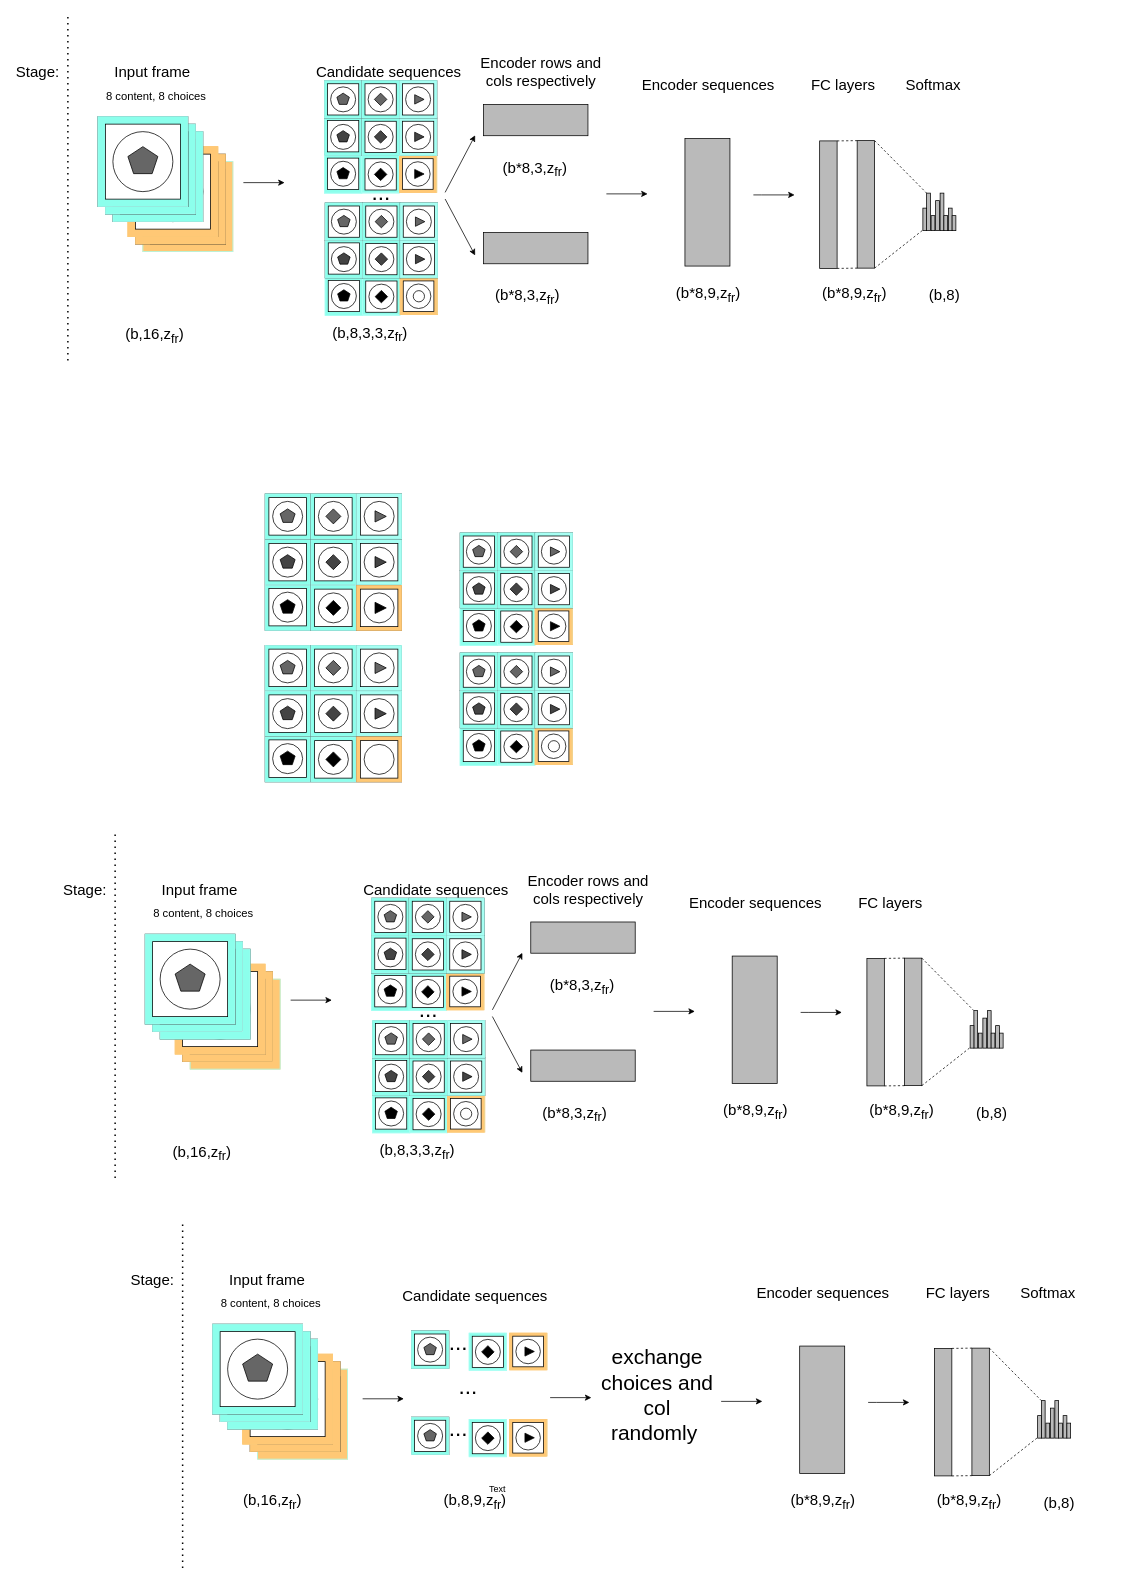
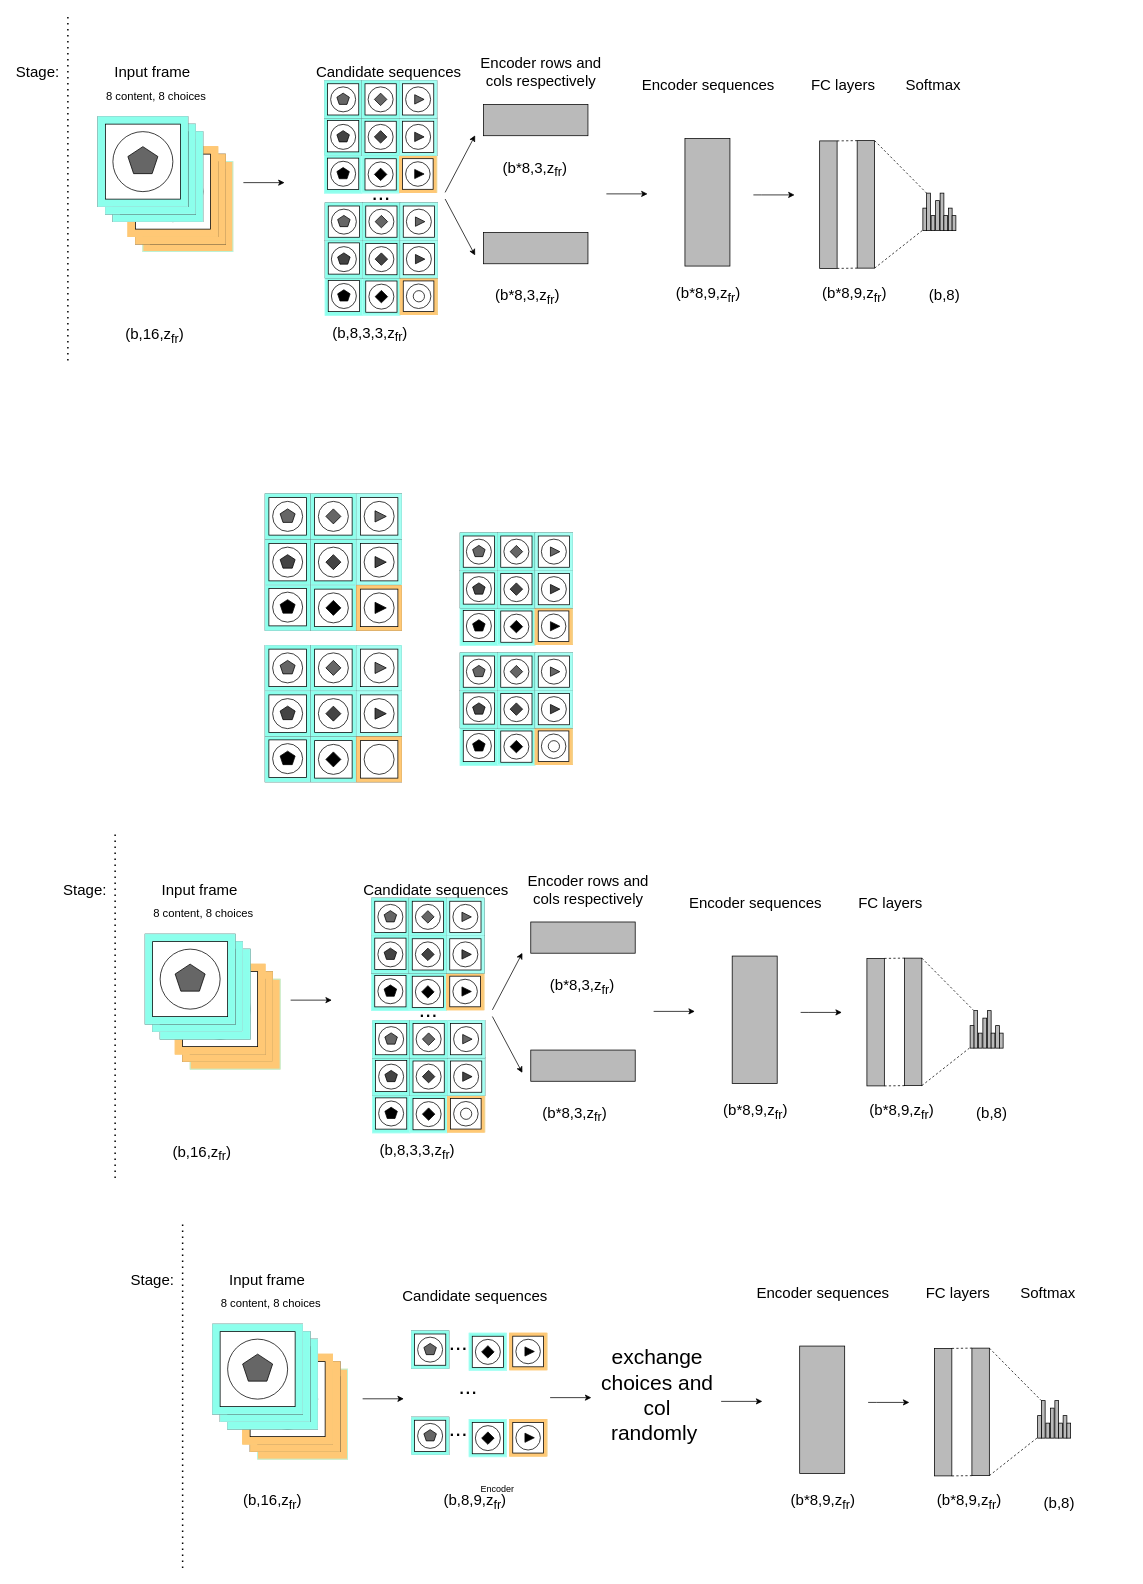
- <mxCell id="595" value="Text" style="text;html=1;strokeColor=none;fillColor=none;align=center;verticalAlign=middle;whiteSpace=wrap;rounded=0;" vertex="1" parent="1"><mxGeometry x="633" y="1970" width="60" height="30" as="geometry" /></mxCell>
+ <mxCell id="595" value="Encoder" style="text;html=1;strokeColor=none;fillColor=none;align=center;verticalAlign=middle;whiteSpace=wrap;rounded=0;" vertex="1" parent="1"><mxGeometry x="633" y="1970" width="60" height="30" as="geometry" /></mxCell>
